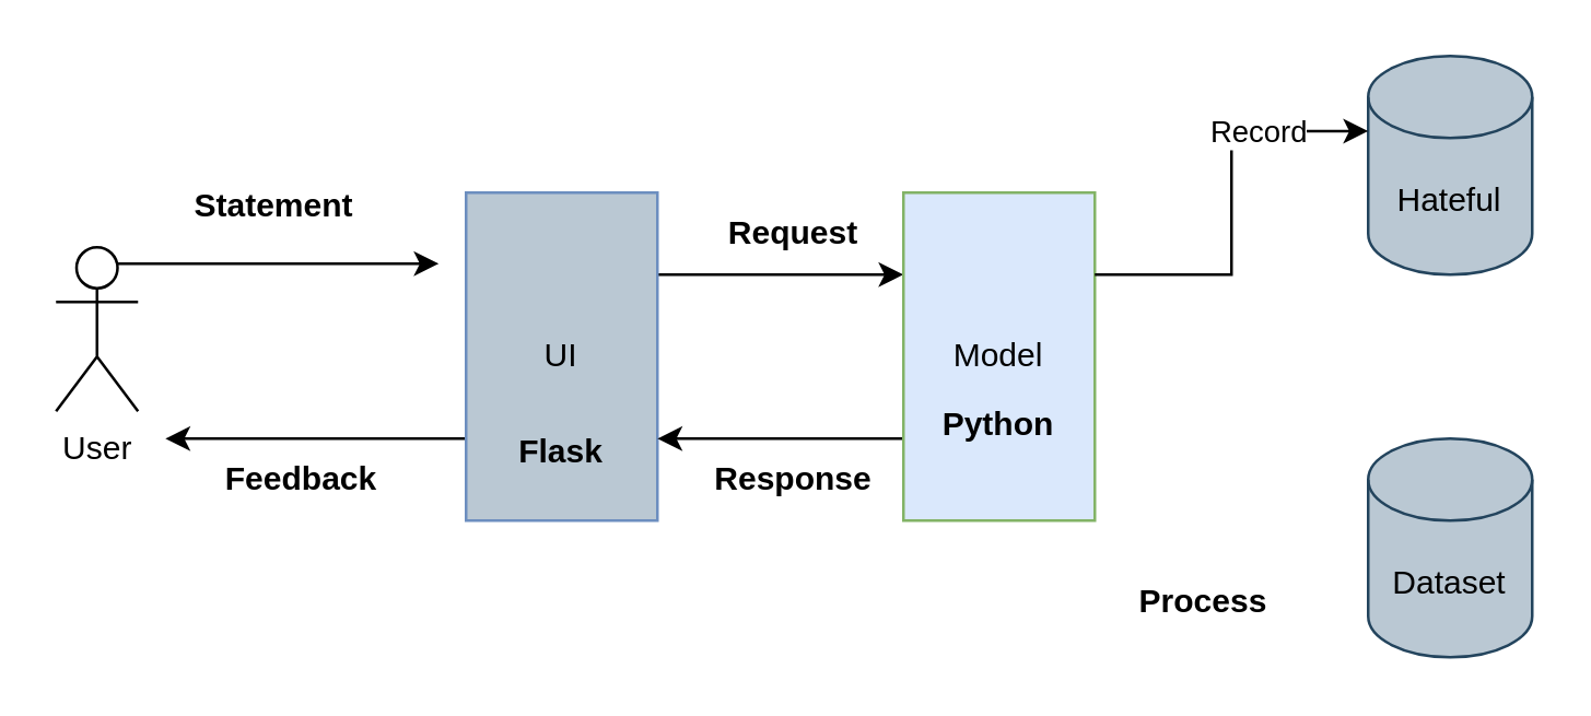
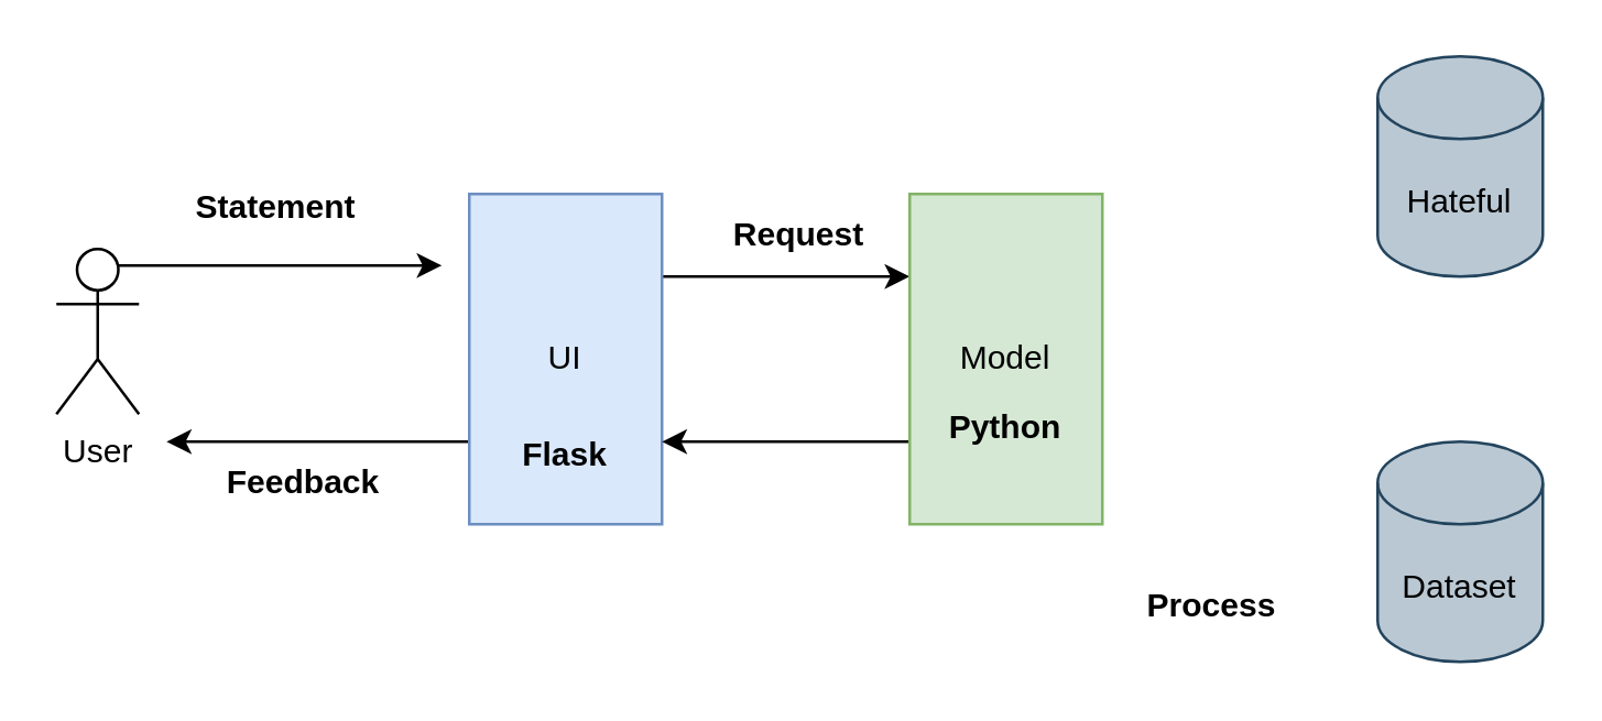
- <mxCell id="11" style="edgeStyle=orthogonalEdgeStyle;rounded=0;orthogonalLoop=1;jettySize=auto;html=1;exitX=1;exitY=0.25;exitDx=0;exitDy=0;entryX=0;entryY=0;entryDx=0;entryDy=27.5;entryPerimeter=0;" edge="1" parent="1" source="7" target="8"><mxGeometry relative="1" as="geometry" /></mxCell>
- <mxCell id="12" value="Record" style="edgeLabel;html=1;align=center;verticalAlign=middle;resizable=0;points=[];" vertex="1" connectable="0" parent="11"><mxGeometry x="0.467" relative="1" as="geometry"><mxPoint as="offset" /></mxGeometry></mxCell>
- <mxCell id="5" value="UI" style="rounded=0;whiteSpace=wrap;html=1;fillColor=#bac8d3;strokeColor=#6c8ebf;" vertex="1" parent="1"><mxGeometry x="170" y="70" width="70" height="120" as="geometry" /></mxCell>
+ <mxCell id="5" value="UI" style="rounded=0;whiteSpace=wrap;html=1;fillColor=#dae8fc;strokeColor=#6c8ebf;" vertex="1" parent="1"><mxGeometry x="170" y="70" width="70" height="120" as="geometry" /></mxCell>
- <mxCell id="7" value="Model" style="rounded=0;whiteSpace=wrap;html=1;fillColor=#dae8fc;strokeColor=#82b366;" vertex="1" parent="1"><mxGeometry x="330" y="70" width="70" height="120" as="geometry" /></mxCell>
+ <mxCell id="7" value="Model" style="rounded=0;whiteSpace=wrap;html=1;fillColor=#d5e8d4;strokeColor=#82b366;" vertex="1" parent="1"><mxGeometry x="330" y="70" width="70" height="120" as="geometry" /></mxCell>
- <mxCell id="16" value="&lt;b&gt;Response&lt;/b&gt;" style="text;html=1;align=center;verticalAlign=middle;whiteSpace=wrap;rounded=0;" vertex="1" parent="1"><mxGeometry x="260" y="160" width="60" height="30" as="geometry" /></mxCell>
